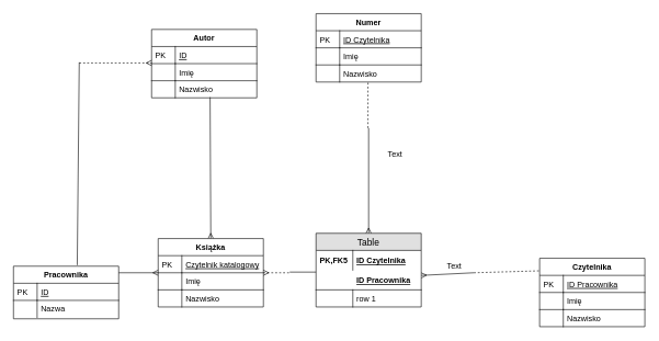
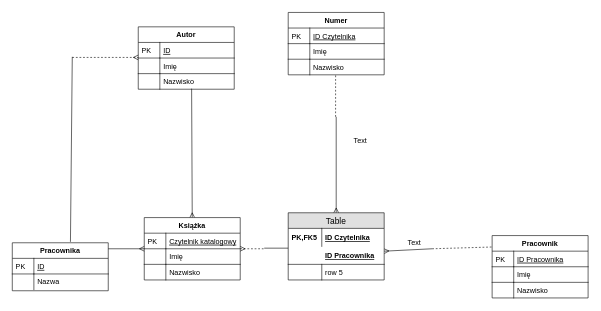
- <mxCell id="33" value="Czytelnika" style="swimlane;fontStyle=1;childLayout=stackLayout;horizontal=1;startSize=26;horizontalStack=0;resizeParent=1;resizeLast=0;collapsible=1;marginBottom=0;rounded=0;shadow=0;strokeWidth=1;" vertex="1" parent="1"><mxGeometry x="820" y="392" width="160" height="104" as="geometry"><mxRectangle x="20" y="80" width="160" height="26" as="alternateBounds" /></mxGeometry></mxCell>
+ <mxCell id="33" value="Pracownik" style="swimlane;fontStyle=1;childLayout=stackLayout;horizontal=1;startSize=26;horizontalStack=0;resizeParent=1;resizeLast=0;collapsible=1;marginBottom=0;rounded=0;shadow=0;strokeWidth=1;" vertex="1" parent="1"><mxGeometry x="820" y="392" width="160" height="104" as="geometry"><mxRectangle x="20" y="80" width="160" height="26" as="alternateBounds" /></mxGeometry></mxCell>
- <mxCell id="44" value="row 1" style="shape=partialRectangle;top=0;left=0;right=0;bottom=0;align=left;verticalAlign=top;fillColor=none;spacingLeft=60;spacingRight=4;overflow=hidden;rotatable=0;points=[[0,0.5],[1,0.5]];portConstraint=eastwest;dropTarget=0;fontSize=12;" vertex="1" parent="40"><mxGeometry y="86" width="160" height="26" as="geometry" /></mxCell>
+ <mxCell id="44" value="row 5" style="shape=partialRectangle;top=0;left=0;right=0;bottom=0;align=left;verticalAlign=top;fillColor=none;spacingLeft=60;spacingRight=4;overflow=hidden;rotatable=0;points=[[0,0.5],[1,0.5]];portConstraint=eastwest;dropTarget=0;fontSize=12;" vertex="1" parent="40"><mxGeometry y="86" width="160" height="26" as="geometry" /></mxCell>
